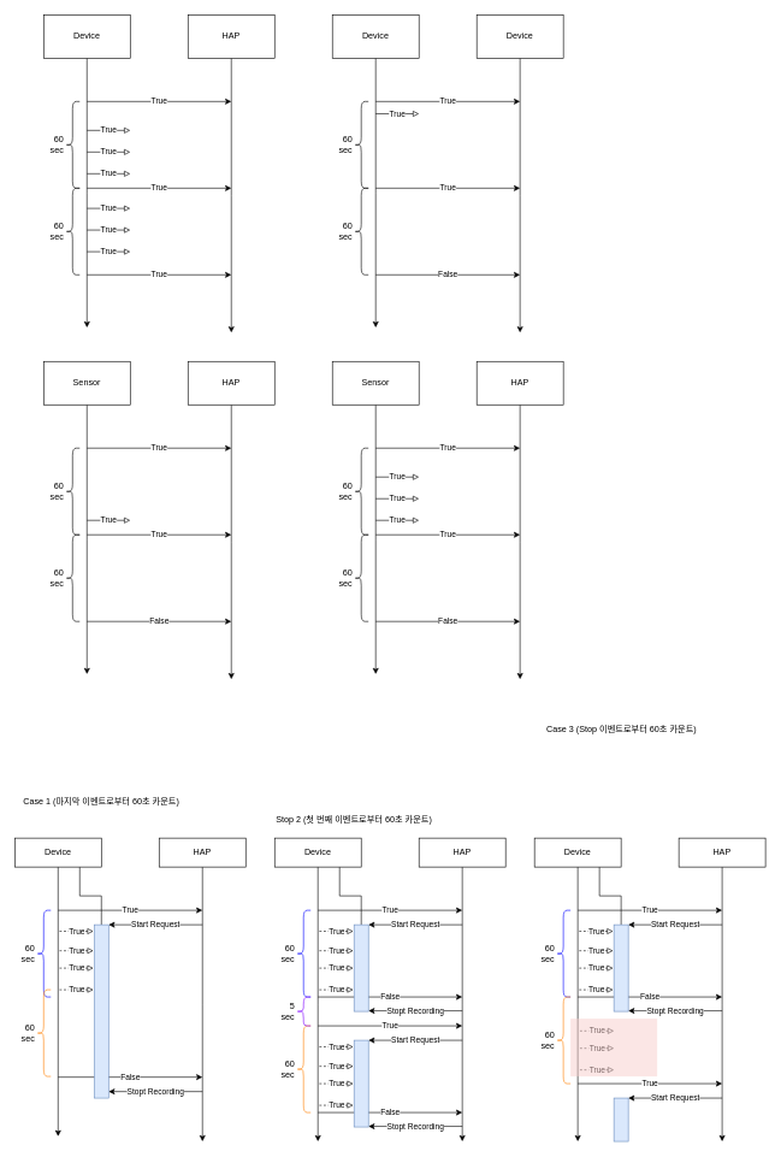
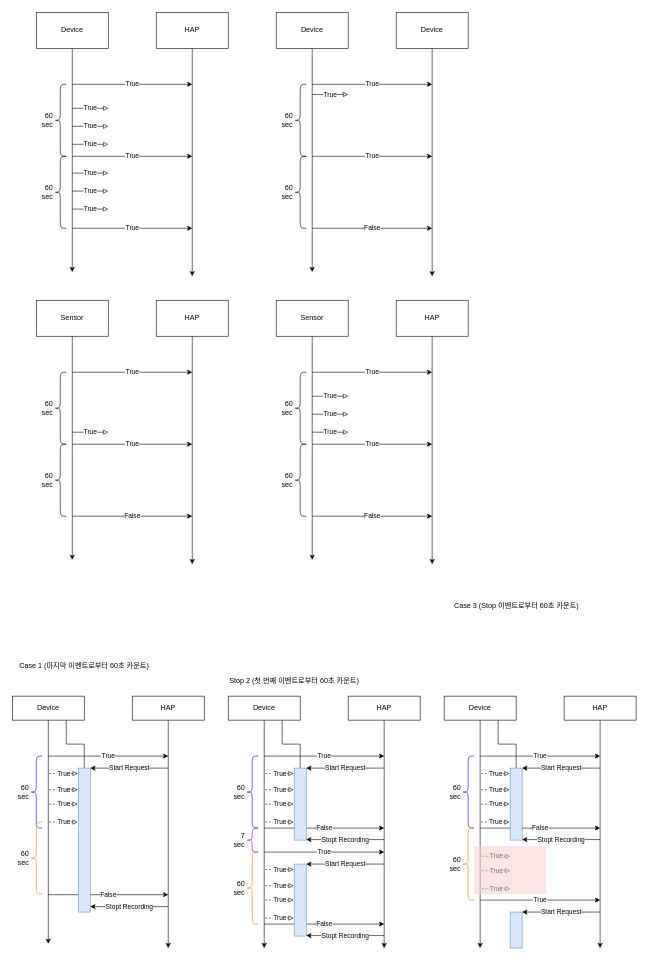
- <mxCell id="90" value="5 sec" style="shape=curlyBracket;whiteSpace=wrap;html=1;rounded=1;labelPosition=left;verticalLabelPosition=middle;align=right;verticalAlign=middle;strokeColor=#7F00FF;fontFamily=Helvetica;fontSize=12;fontColor=default;fillColor=default;" vertex="1" parent="1"><mxGeometry x="410" y="1380" width="20" height="40" as="geometry" /></mxCell>
+ <mxCell id="90" value="7 sec" style="shape=curlyBracket;whiteSpace=wrap;html=1;rounded=1;labelPosition=left;verticalLabelPosition=middle;align=right;verticalAlign=middle;strokeColor=#7F00FF;fontFamily=Helvetica;fontSize=12;fontColor=default;fillColor=default;" vertex="1" parent="1"><mxGeometry x="410" y="1380" width="20" height="40" as="geometry" /></mxCell>
